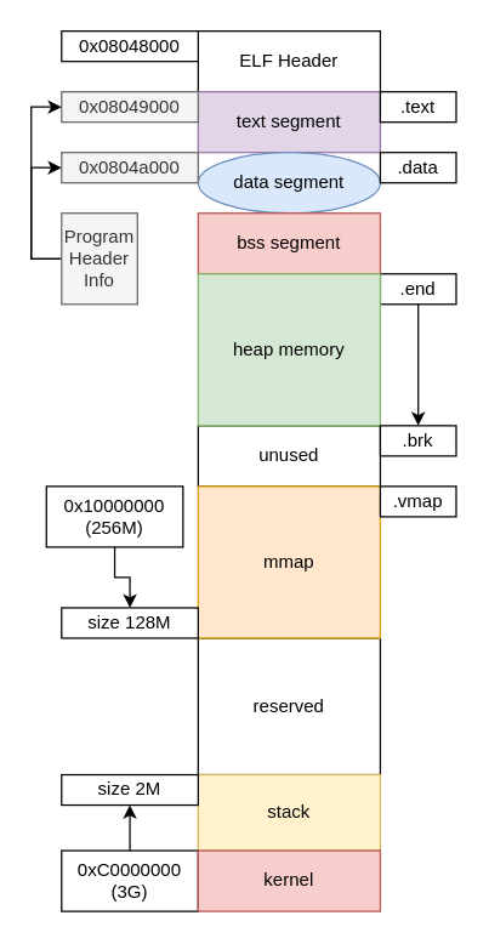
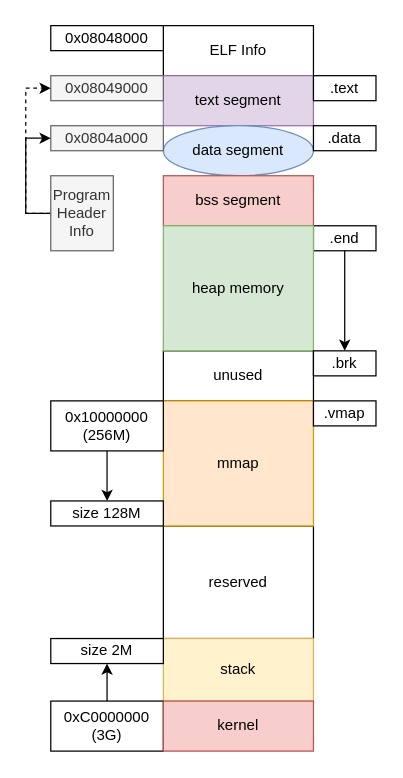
- <mxCell id="4" value="ELF Header" style="rounded=0;whiteSpace=wrap;html=1;" vertex="1" parent="1"><mxGeometry x="130" y="20" width="120" height="40" as="geometry" /></mxCell>
+ <mxCell id="4" value="ELF Info" style="rounded=0;whiteSpace=wrap;html=1;" vertex="1" parent="1"><mxGeometry x="130" y="20" width="120" height="40" as="geometry" /></mxCell>
- <mxCell id="27" style="edgeStyle=orthogonalEdgeStyle;rounded=0;orthogonalLoop=1;jettySize=auto;html=1;entryX=0;entryY=0.5;entryDx=0;entryDy=0;" edge="1" parent="1" source="29" target="7"><mxGeometry relative="1" as="geometry"><Array as="points"><mxPoint x="20" y="170" /><mxPoint x="20" y="70" /></Array></mxGeometry></mxCell>
+ <mxCell id="27" style="edgeStyle=orthogonalEdgeStyle;rounded=0;orthogonalLoop=1;jettySize=auto;html=1;entryX=0;entryY=0.5;entryDx=0;entryDy=0;dashed=1;" edge="1" parent="1" source="29" target="7"><mxGeometry relative="1" as="geometry"><Array as="points"><mxPoint x="20" y="170" /><mxPoint x="20" y="70" /></Array></mxGeometry></mxCell>
- <mxCell id="19" value="0x10000000&lt;div&gt;(256M)&lt;/div&gt;" style="rounded=0;whiteSpace=wrap;html=1;" vertex="1" parent="1"><mxGeometry x="30" y="320" width="90" height="40" as="geometry" /></mxCell>
+ <mxCell id="19" value="0x10000000&lt;div&gt;(256M)&lt;/div&gt;" style="rounded=0;whiteSpace=wrap;html=1;" vertex="1" parent="1"><mxGeometry x="40" y="320" width="90" height="40" as="geometry" /></mxCell>
